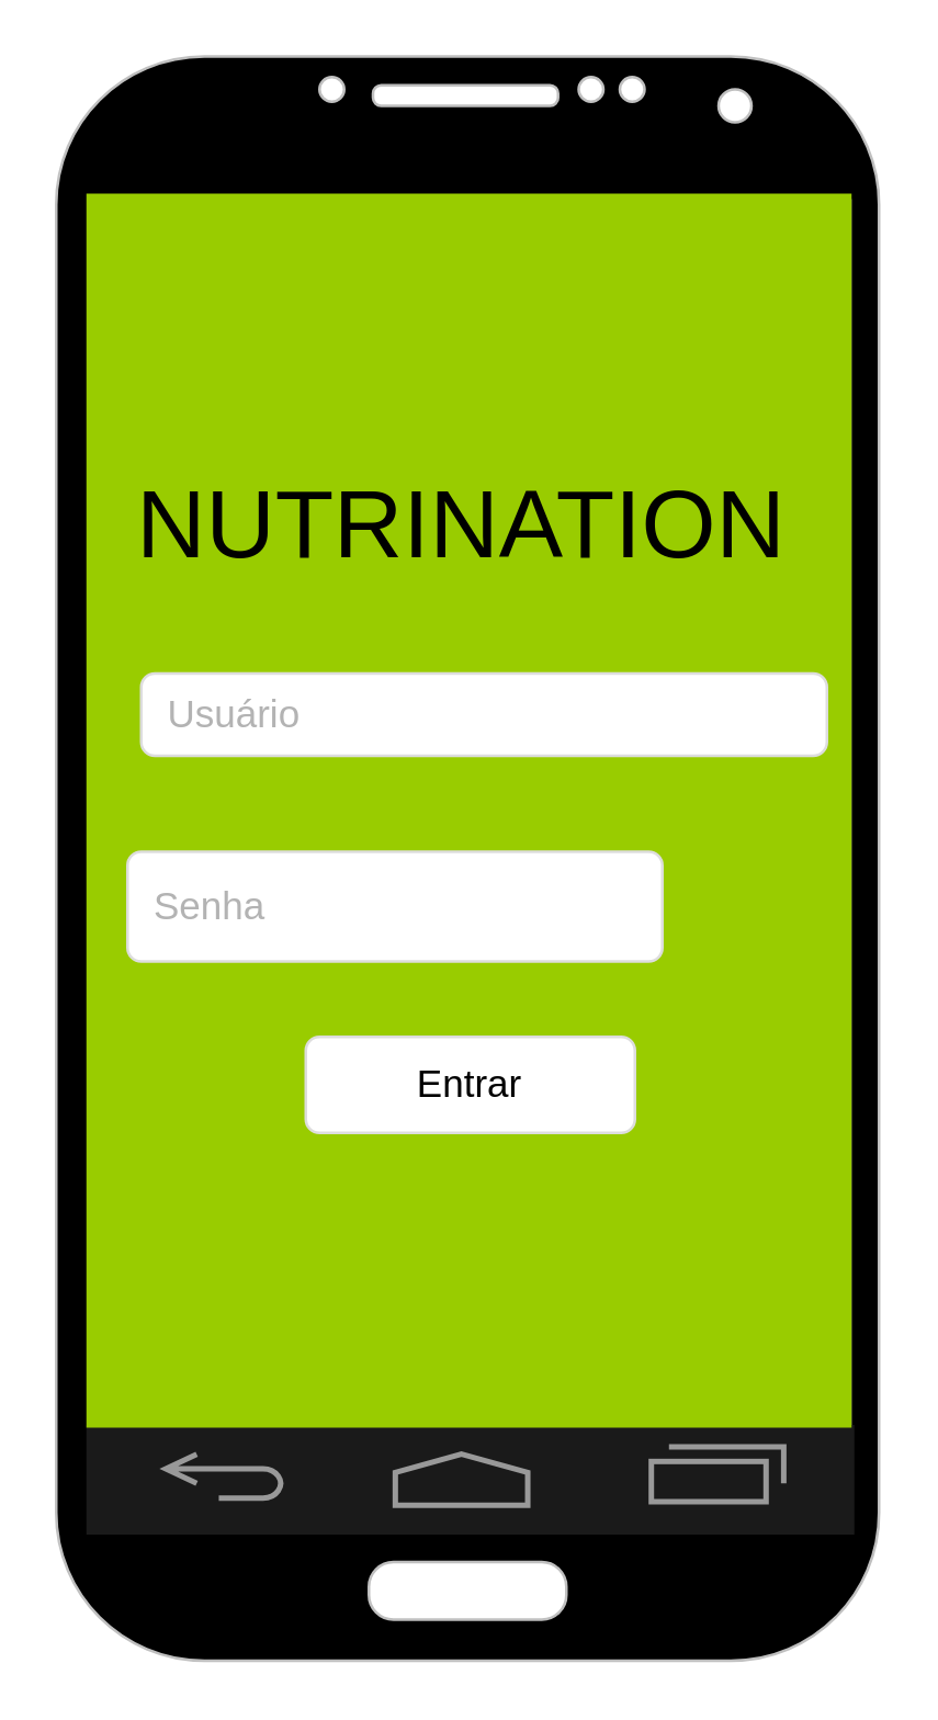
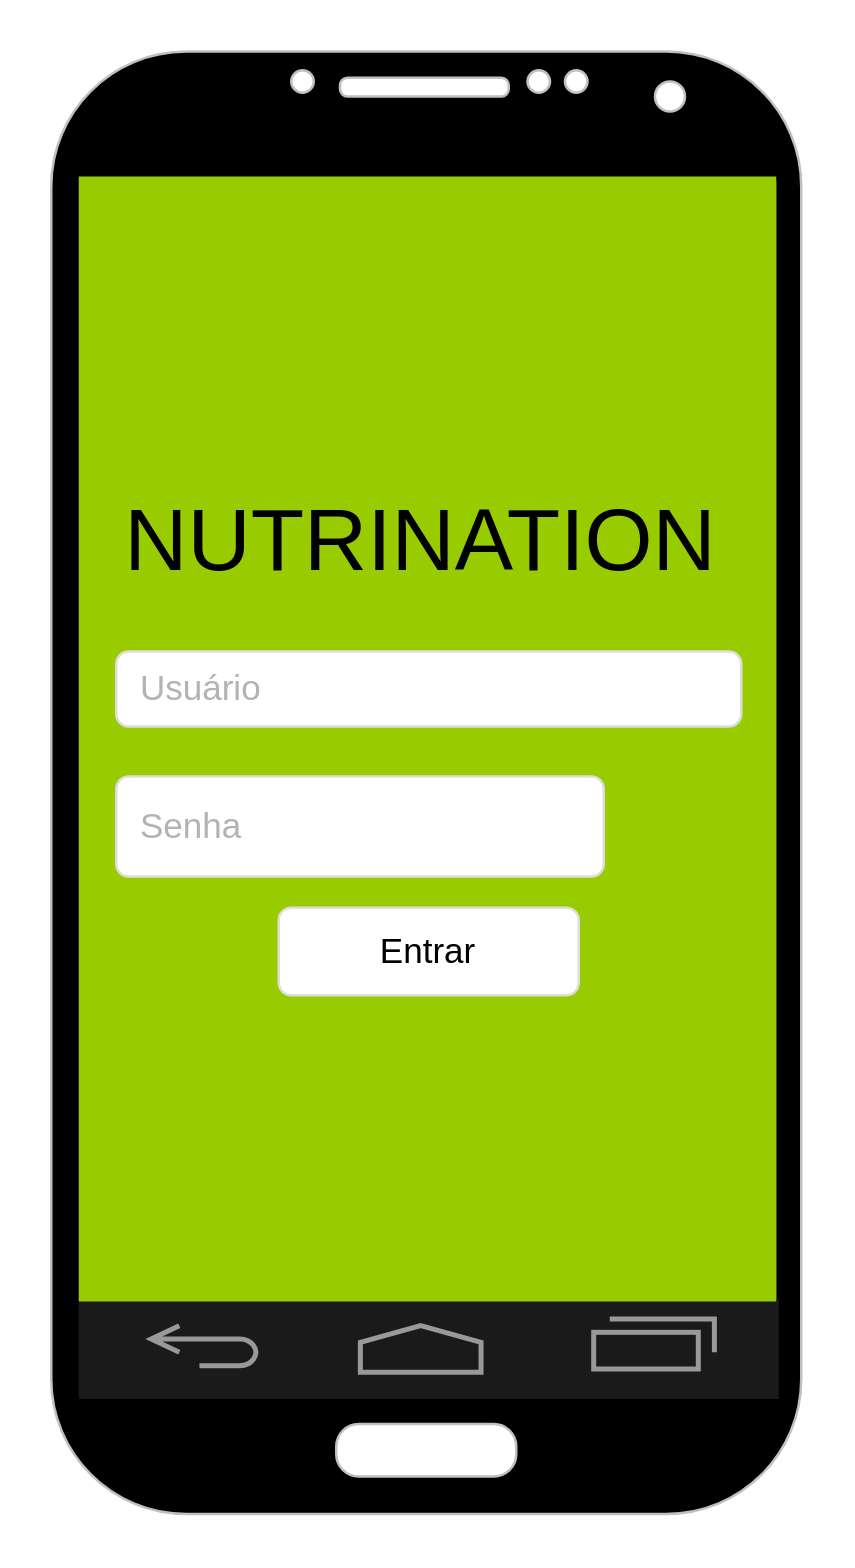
- <mxCell id="8" value="NUTRINATION" style="text;html=1;strokeColor=none;fillColor=none;align=center;verticalAlign=middle;whiteSpace=wrap;rounded=0;fontSize=35;fontColor=#000000;" vertex="1" parent="1"><mxGeometry x="46" y="180" width="244" height="20" as="geometry" /></mxCell>
+ <mxCell id="8" value="NUTRINATION" style="text;html=1;strokeColor=none;fillColor=none;align=center;verticalAlign=middle;whiteSpace=wrap;rounded=0;fontSize=35;fontColor=#000000;" vertex="1" parent="1"><mxGeometry x="46" y="205" width="244" height="20" as="geometry" /></mxCell>
- <mxCell id="6" value="Usuário" style="html=1;shadow=0;dashed=0;shape=mxgraph.bootstrap.rrect;rSize=5;fillColor=#ffffff;strokeColor=#dddddd;fontSize=14;align=left;spacingLeft=8;whiteSpace=wrap;fontColor=#B3B3B3;" vertex="1" parent="1"><mxGeometry x="51" y="245" width="250" height="30" as="geometry" /></mxCell>
+ <mxCell id="6" value="Usuário" style="html=1;shadow=0;dashed=0;shape=mxgraph.bootstrap.rrect;rSize=5;fillColor=#ffffff;strokeColor=#dddddd;fontSize=14;align=left;spacingLeft=8;whiteSpace=wrap;fontColor=#B3B3B3;" vertex="1" parent="1"><mxGeometry x="46" y="260" width="250" height="30" as="geometry" /></mxCell>
- <mxCell id="5" value="Entrar" style="html=1;shadow=0;dashed=0;shape=mxgraph.bootstrap.rrect;rSize=5;strokeColor=#dddddd;fillColor=#ffffff;align=center;fontSize=14;whiteSpace=wrap;" vertex="1" parent="1"><mxGeometry x="111" y="377.5" width="120" height="35" as="geometry" /></mxCell>
+ <mxCell id="5" value="Entrar" style="html=1;shadow=0;dashed=0;shape=mxgraph.bootstrap.rrect;rSize=5;strokeColor=#dddddd;fillColor=#ffffff;align=center;fontSize=14;whiteSpace=wrap;" vertex="1" parent="1"><mxGeometry x="111" y="362.5" width="120" height="35" as="geometry" /></mxCell>
